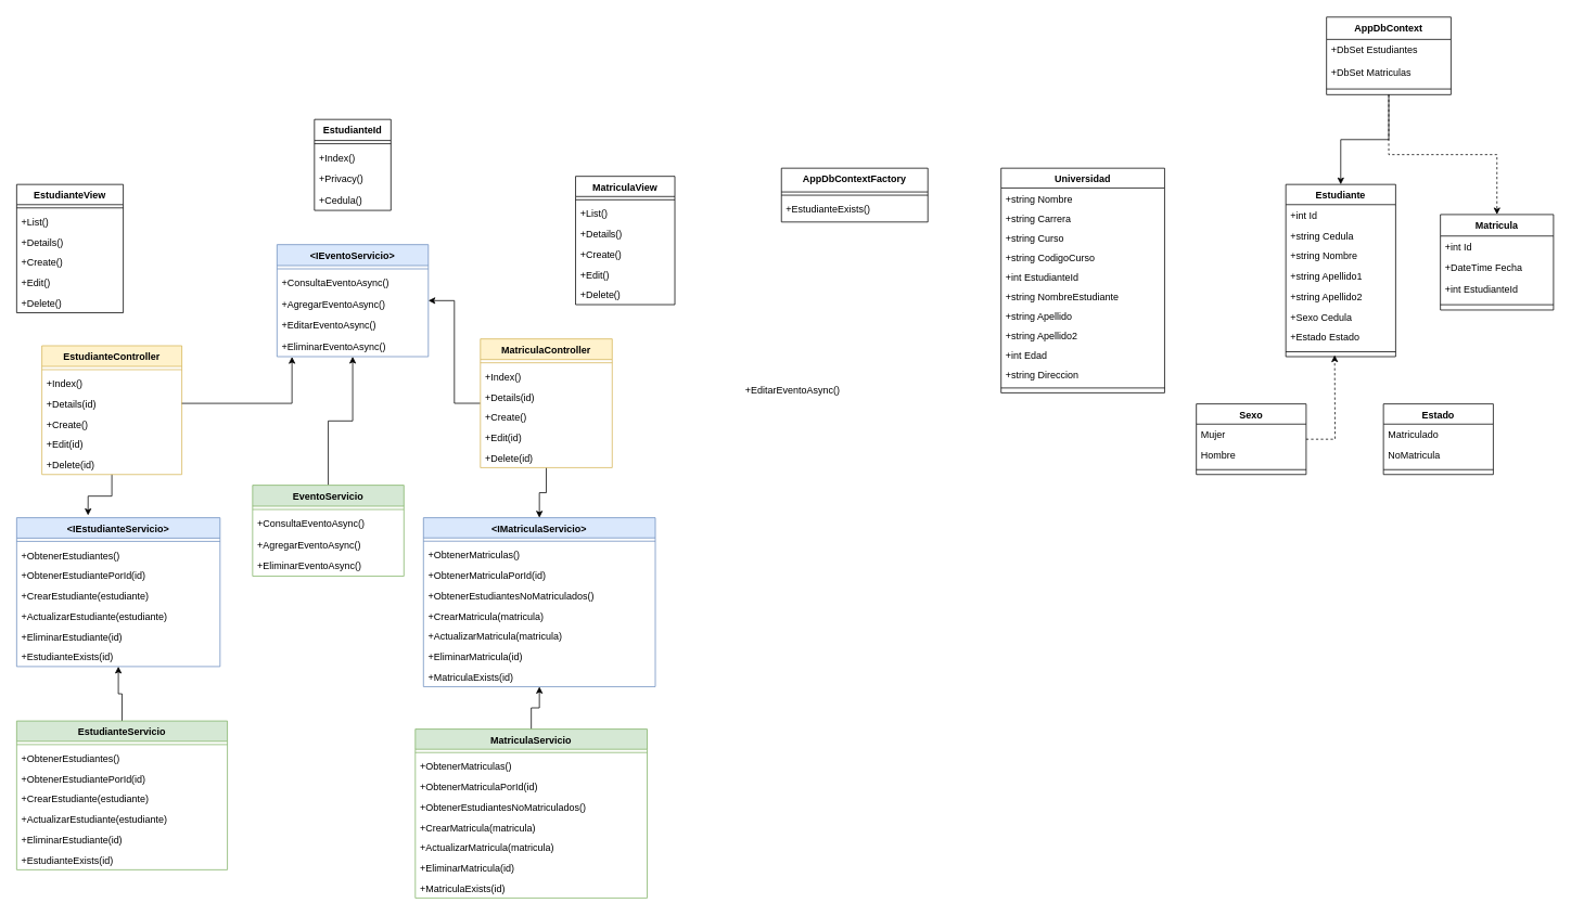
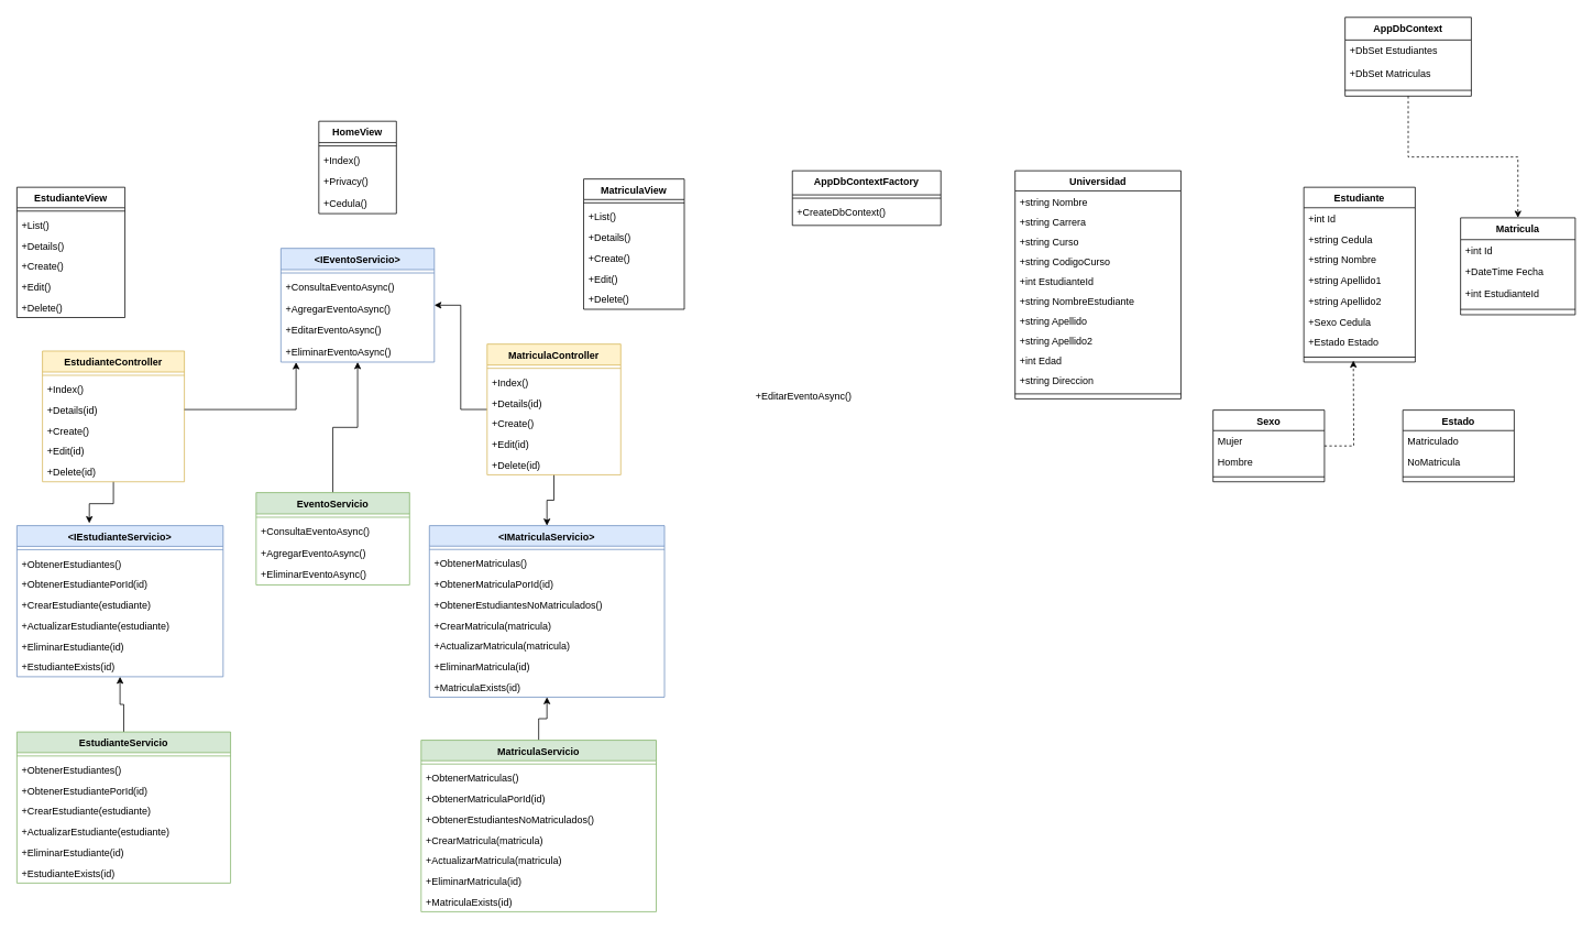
- <mxCell id="127" value="EstudianteId" style="swimlane;fontStyle=1;align=center;verticalAlign=top;childLayout=stackLayout;horizontal=1;startSize=25.911;horizontalStack=0;resizeParent=1;resizeParentMax=0;resizeLast=0;collapsible=0;marginBottom=0;" vertex="1" parent="1"><mxGeometry x="386" y="146" width="94" height="111.911" as="geometry" /></mxCell>
+ <mxCell id="127" value="HomeView" style="swimlane;fontStyle=1;align=center;verticalAlign=top;childLayout=stackLayout;horizontal=1;startSize=25.911;horizontalStack=0;resizeParent=1;resizeParentMax=0;resizeLast=0;collapsible=0;marginBottom=0;" vertex="1" parent="1"><mxGeometry x="386" y="146" width="94" height="111.911" as="geometry" /></mxCell>
- <mxCell id="19" style="edgeStyle=orthogonalEdgeStyle;rounded=0;orthogonalLoop=1;jettySize=auto;html=1;entryX=0.5;entryY=0;entryDx=0;entryDy=0;" edge="1" parent="1" source="21" target="28"><mxGeometry relative="1" as="geometry" /></mxCell>
- <mxCell id="27" value="+EstudianteExists()" style="text;strokeColor=none;fillColor=none;align=left;verticalAlign=top;spacingLeft=4;spacingRight=4;overflow=hidden;rotatable=0;points=[[0,0.5],[1,0.5]];portConstraint=eastwest;" vertex="1" parent="25"><mxGeometry y="37.2" width="180" height="29" as="geometry" /></mxCell>
+ <mxCell id="27" value="+CreateDbContext()" style="text;strokeColor=none;fillColor=none;align=left;verticalAlign=top;spacingLeft=4;spacingRight=4;overflow=hidden;rotatable=0;points=[[0,0.5],[1,0.5]];portConstraint=eastwest;" vertex="1" parent="25"><mxGeometry y="37.2" width="180" height="29" as="geometry" /></mxCell>
